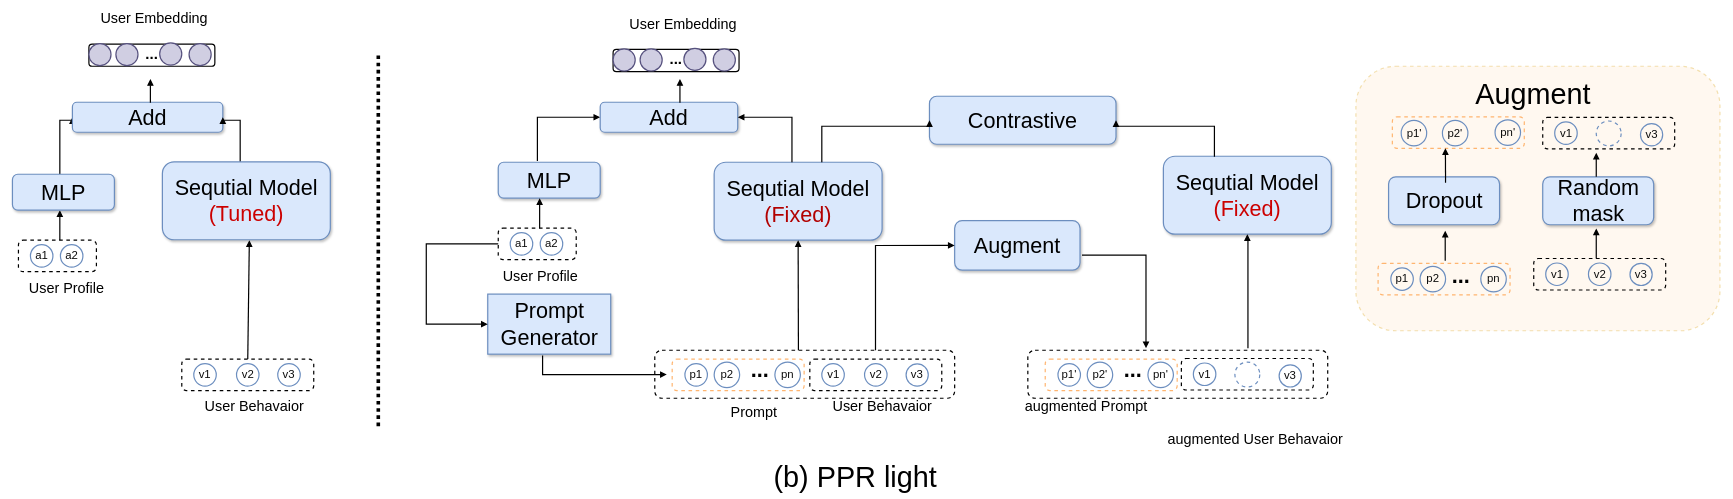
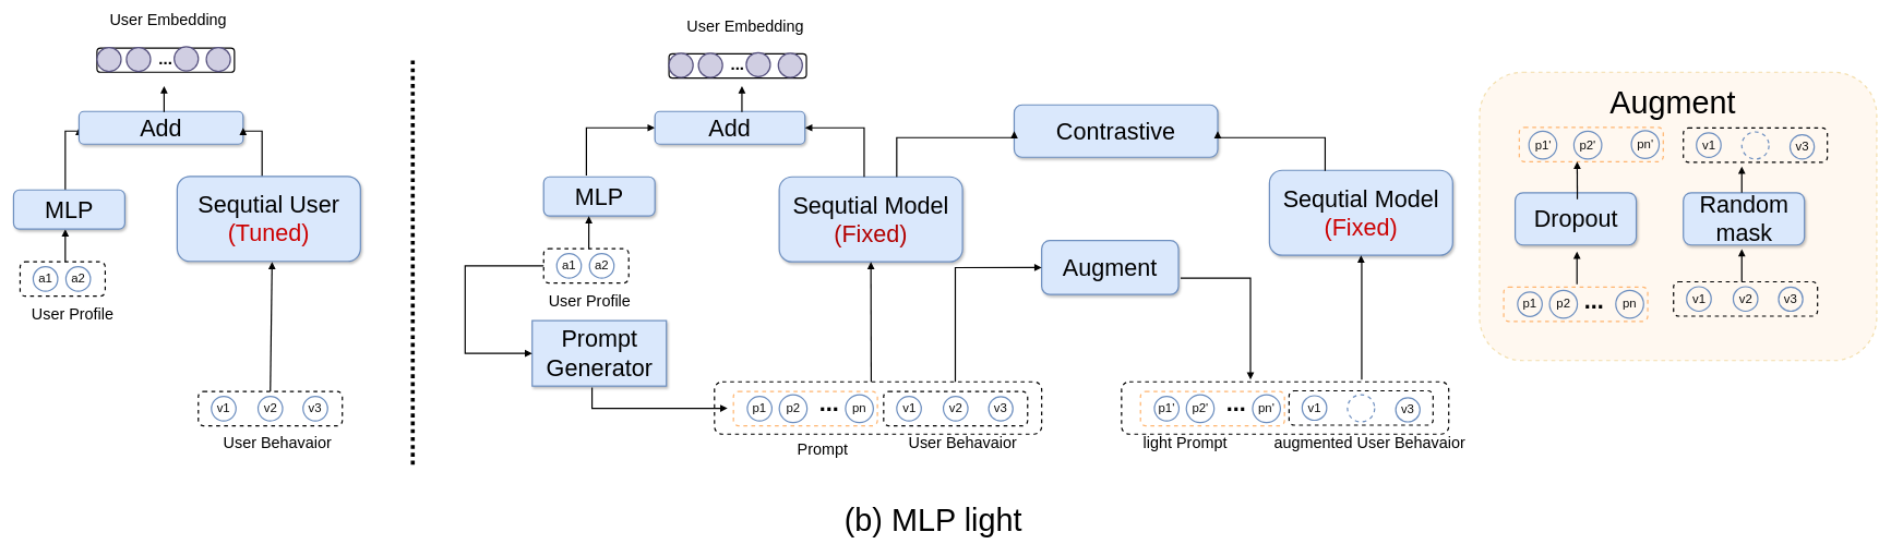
- <mxCell id="94" value="&lt;font style=&quot;font-size: 36px&quot;&gt;Sequtial Model&lt;br&gt;&lt;font color=&quot;#cc0000&quot;&gt;(Tuned)&lt;/font&gt;&lt;/font&gt;" style="rounded=1;whiteSpace=wrap;html=1;fontSize=16;strokeWidth=2;fillColor=#dae8fc;align=center;strokeColor=#6c8ebf;shadow=1;" parent="1" vertex="1"><mxGeometry x="270" y="269.25" width="280" height="130" as="geometry" /></mxCell>
+ <mxCell id="94" value="&lt;font style=&quot;font-size: 36px&quot;&gt;Sequtial User&lt;br&gt;&lt;font color=&quot;#cc0000&quot;&gt;(Tuned)&lt;/font&gt;&lt;/font&gt;" style="rounded=1;whiteSpace=wrap;html=1;fontSize=16;strokeWidth=2;fillColor=#dae8fc;align=center;strokeColor=#6c8ebf;shadow=1;" parent="1" vertex="1"><mxGeometry x="270" y="269.25" width="280" height="130" as="geometry" /></mxCell>
- <mxCell id="54" value="&lt;font style=&quot;font-size: 24px&quot;&gt;augmented Prompt&lt;/font&gt;" style="text;html=1;resizable=0;autosize=1;align=center;verticalAlign=middle;points=[];fillColor=none;strokeColor=none;rounded=0;" parent="1" vertex="1"><mxGeometry x="1700" y="668.25" width="220" height="20" as="geometry" /></mxCell>
+ <mxCell id="54" value="&lt;font style=&quot;font-size: 24px&quot;&gt;light Prompt&lt;/font&gt;" style="text;html=1;resizable=0;autosize=1;align=center;verticalAlign=middle;points=[];fillColor=none;strokeColor=none;rounded=0;" parent="1" vertex="1"><mxGeometry x="1700" y="668.25" width="220" height="20" as="geometry" /></mxCell>
- <mxCell id="48" value="&lt;font style=&quot;font-size: 24px&quot;&gt;augmented User Behavaior&lt;/font&gt;" style="text;html=1;resizable=0;autosize=1;align=center;verticalAlign=middle;points=[];fillColor=none;strokeColor=none;rounded=0;" parent="1" vertex="1"><mxGeometry x="1937" y="723.25" width="310" height="20" as="geometry" /></mxCell>
+ <mxCell id="48" value="&lt;font style=&quot;font-size: 24px&quot;&gt;augmented User Behavaior&lt;/font&gt;" style="text;html=1;resizable=0;autosize=1;align=center;verticalAlign=middle;points=[];fillColor=none;strokeColor=none;rounded=0;" parent="1" vertex="1"><mxGeometry x="1937" y="668.25" width="310" height="20" as="geometry" /></mxCell>
- <mxCell id="47" value="&lt;font style=&quot;font-size: 48px&quot;&gt;(b) PPR light&lt;/font&gt;" style="text;html=1;resizable=0;autosize=1;align=center;verticalAlign=middle;points=[];fillColor=none;strokeColor=none;rounded=0;" parent="1" vertex="1"><mxGeometry x="1280" y="780" width="290" height="30" as="geometry" /></mxCell>
+ <mxCell id="47" value="&lt;font style=&quot;font-size: 48px&quot;&gt;(b) MLP light&lt;/font&gt;" style="text;html=1;resizable=0;autosize=1;align=center;verticalAlign=middle;points=[];fillColor=none;strokeColor=none;rounded=0;" parent="1" vertex="1"><mxGeometry x="1280" y="780" width="290" height="30" as="geometry" /></mxCell>
